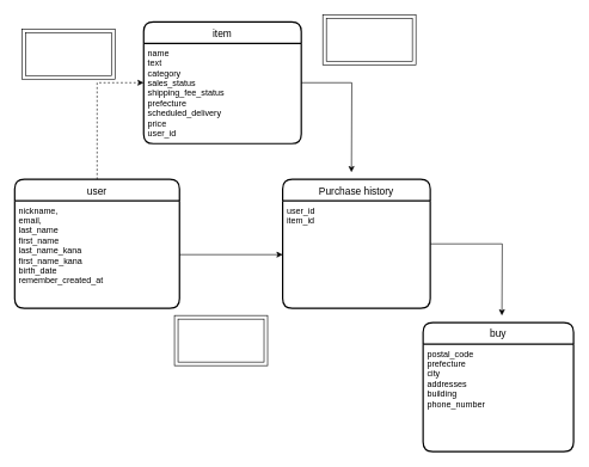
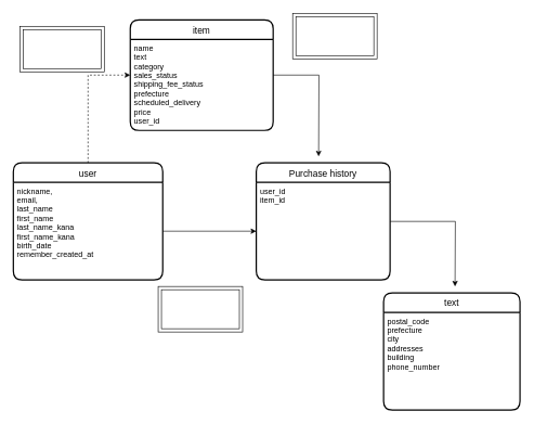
- <mxCell id="11" value="buy" style="swimlane;childLayout=stackLayout;horizontal=1;startSize=30;horizontalStack=0;rounded=1;fontSize=14;fontStyle=0;strokeWidth=2;resizeParent=0;resizeLast=1;shadow=0;dashed=0;align=center;" vertex="1" parent="1"><mxGeometry x="590" y="450" width="210" height="180" as="geometry" /></mxCell>
+ <mxCell id="11" value="text" style="swimlane;childLayout=stackLayout;horizontal=1;startSize=30;horizontalStack=0;rounded=1;fontSize=14;fontStyle=0;strokeWidth=2;resizeParent=0;resizeLast=1;shadow=0;dashed=0;align=center;" vertex="1" parent="1"><mxGeometry x="590" y="450" width="210" height="180" as="geometry" /></mxCell>
